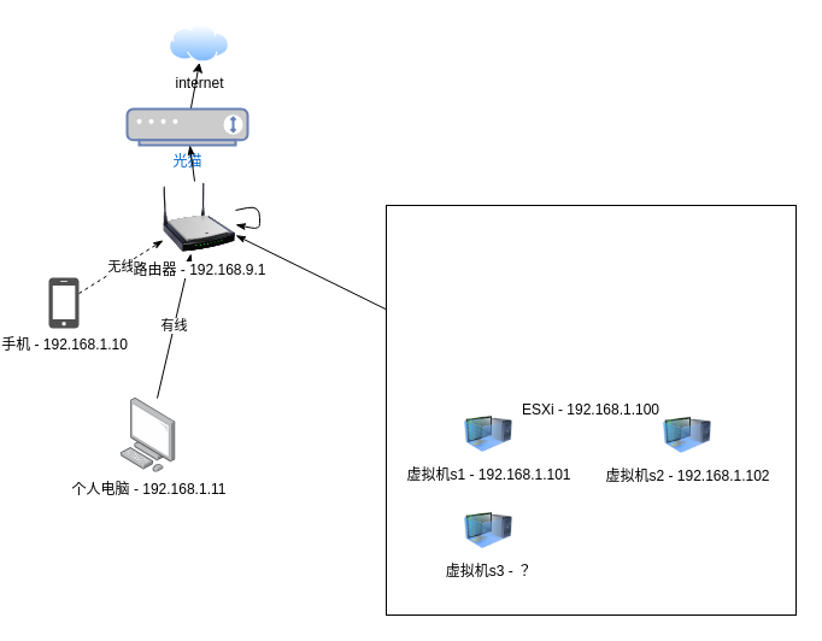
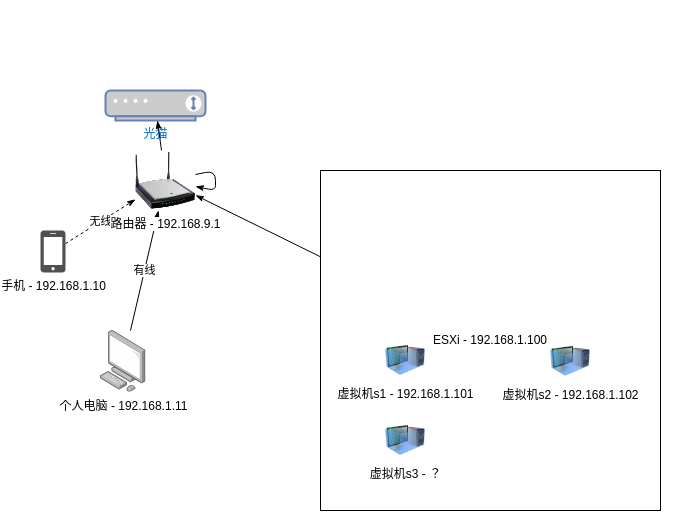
- <mxCell id="2" value="internet" style="aspect=fixed;perimeter=ellipsePerimeter;html=1;align=center;shadow=0;dashed=0;spacingTop=3;image;image=img/lib/active_directory/internet_cloud.svg;" vertex="1" parent="1"><mxGeometry x="120" y="20" width="50" height="31.5" as="geometry" /></mxCell>
- <mxCell id="3" style="rounded=0;orthogonalLoop=1;jettySize=auto;html=1;entryX=0.5;entryY=1;entryDx=0;entryDy=0;" edge="1" parent="1" source="8" target="2"><mxGeometry relative="1" as="geometry"><mxPoint x="295" y="110" as="targetPoint" /><mxPoint x="295" y="190" as="sourcePoint" /></mxGeometry></mxCell>
